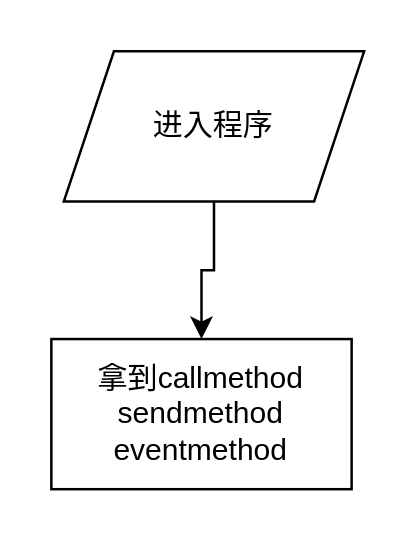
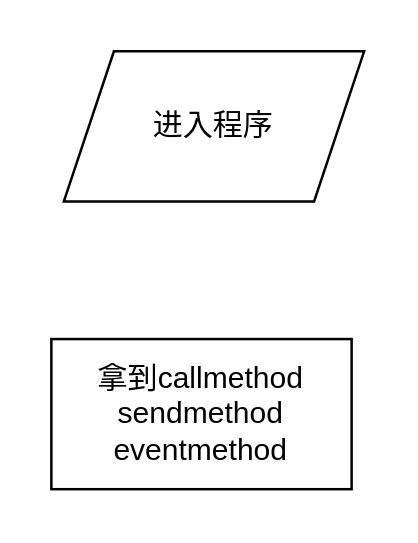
- <mxCell id="3" style="edgeStyle=orthogonalEdgeStyle;rounded=0;orthogonalLoop=1;jettySize=auto;html=1;entryX=0.5;entryY=0;entryDx=0;entryDy=0;" edge="1" parent="1" source="4" target="2"><mxGeometry relative="1" as="geometry" /></mxCell>
